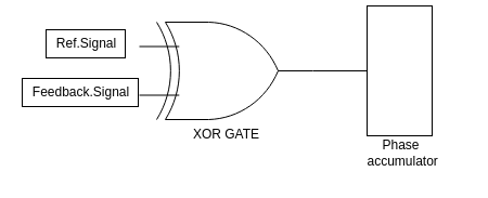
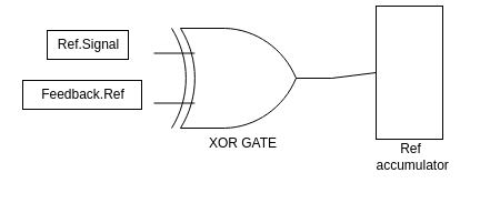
- <mxCell id="2" value="&lt;font color=&quot;#000000&quot;&gt;XOR GATE&lt;/font&gt;" style="verticalLabelPosition=bottom;shadow=0;dashed=0;align=center;html=1;verticalAlign=top;shape=mxgraph.electrical.logic_gates.logic_gate;operation=xor;strokeColor=#000000;fillColor=none;" vertex="1" parent="1"><mxGeometry x="128" y="20" width="160" height="90" as="geometry" /></mxCell>
+ <mxCell id="2" value="&lt;font color=&quot;#000000&quot;&gt;XOR GATE&lt;/font&gt;" style="verticalLabelPosition=bottom;shadow=0;dashed=0;align=center;html=1;verticalAlign=top;shape=mxgraph.electrical.logic_gates.logic_gate;operation=xor;strokeColor=#000000;fillColor=none;" vertex="1" parent="1"><mxGeometry x="138" y="25" width="160" height="90" as="geometry" /></mxCell>
- <mxCell id="5" value="&lt;font color=&quot;#000000&quot;&gt;Feedback.Signal&lt;/font&gt;" style="text;html=1;align=center;verticalAlign=middle;resizable=0;points=[];autosize=1;strokeColor=#000000;fillColor=none;" vertex="1" parent="1"><mxGeometry x="20" y="72" width="107" height="26" as="geometry" /></mxCell>
+ <mxCell id="5" value="&lt;font color=&quot;#000000&quot;&gt;Feedback.Ref&lt;/font&gt;" style="text;html=1;align=center;verticalAlign=middle;resizable=0;points=[];autosize=1;strokeColor=#000000;fillColor=none;" vertex="1" parent="1"><mxGeometry x="20" y="72" width="107" height="26" as="geometry" /></mxCell>
- <mxCell id="7" value="&lt;font style=&quot;background-color: rgb(255, 255, 255);&quot; color=&quot;#000000&quot;&gt;Phase&lt;br style=&quot;&quot;&gt;&amp;nbsp;accumulator&lt;/font&gt;" style="text;html=1;align=center;verticalAlign=middle;resizable=0;points=[];autosize=1;strokeColor=none;fillColor=none;" vertex="1" parent="1"><mxGeometry x="325" y="120" width="87" height="41" as="geometry" /></mxCell>
+ <mxCell id="7" value="&lt;font style=&quot;background-color: rgb(255, 255, 255);&quot; color=&quot;#000000&quot;&gt;Ref&lt;br style=&quot;&quot;&gt;&amp;nbsp;accumulator&lt;/font&gt;" style="text;html=1;align=center;verticalAlign=middle;resizable=0;points=[];autosize=1;strokeColor=none;fillColor=none;" vertex="1" parent="1"><mxGeometry x="325" y="120" width="87" height="41" as="geometry" /></mxCell>
